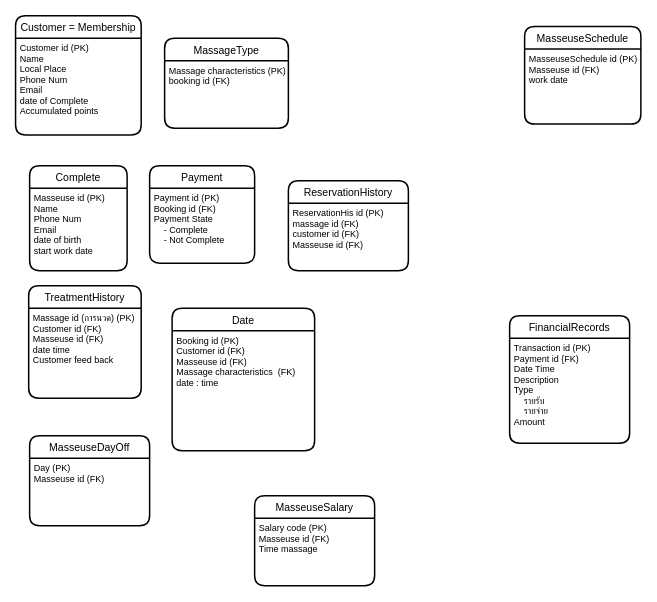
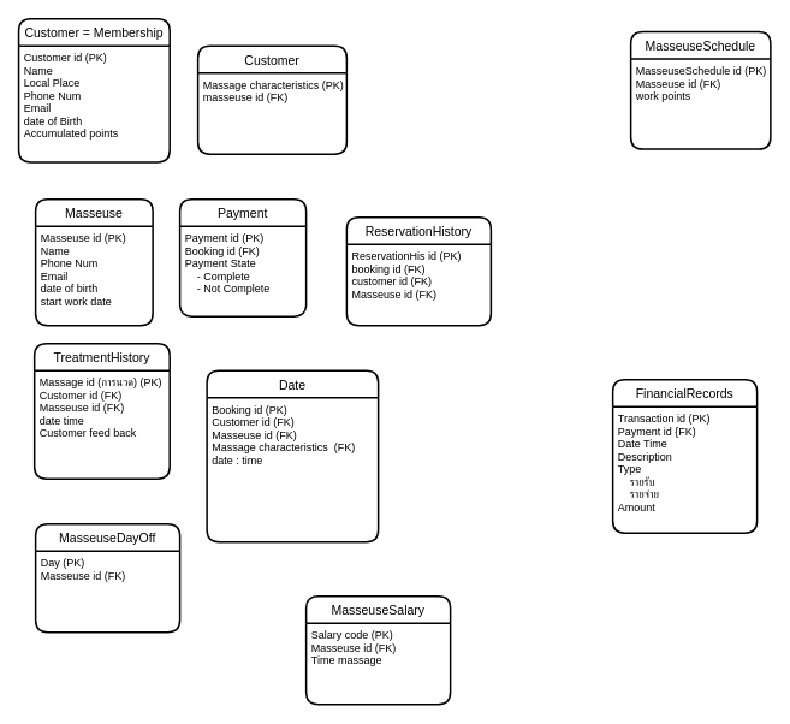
- <mxCell id="15" value="Customer id (PK)&#10;Name&#10;Local Place&#10;Phone Num&#10;Email&#10;date of Complete&#10;Accumulated points" style="align=left;strokeColor=none;fillColor=none;spacingLeft=4;fontSize=12;verticalAlign=top;resizable=0;rotatable=0;part=1;" parent="14" vertex="1"><mxGeometry y="30" width="167.5" height="129" as="geometry" /></mxCell>
+ <mxCell id="15" value="Customer id (PK)&#10;Name&#10;Local Place&#10;Phone Num&#10;Email&#10;date of Birth&#10;Accumulated points" style="align=left;strokeColor=none;fillColor=none;spacingLeft=4;fontSize=12;verticalAlign=top;resizable=0;rotatable=0;part=1;" parent="14" vertex="1"><mxGeometry y="30" width="167.5" height="129" as="geometry" /></mxCell>
- <mxCell id="8" value="MassageType" style="swimlane;childLayout=stackLayout;horizontal=1;startSize=30;horizontalStack=0;rounded=1;fontSize=14;fontStyle=0;strokeWidth=2;resizeParent=0;resizeLast=1;shadow=0;dashed=0;align=center;" parent="1" vertex="1"><mxGeometry x="219" y="50" width="165" height="120" as="geometry" /></mxCell>
+ <mxCell id="8" value="Customer" style="swimlane;childLayout=stackLayout;horizontal=1;startSize=30;horizontalStack=0;rounded=1;fontSize=14;fontStyle=0;strokeWidth=2;resizeParent=0;resizeLast=1;shadow=0;dashed=0;align=center;" parent="1" vertex="1"><mxGeometry x="219" y="50" width="165" height="120" as="geometry" /></mxCell>
- <mxCell id="7" value="MasseuseSchedule id (PK)&#10;Masseuse id (FK)&#10;work date&#10;" style="align=left;strokeColor=none;fillColor=none;spacingLeft=4;fontSize=12;verticalAlign=top;resizable=0;rotatable=0;part=1;" parent="6" vertex="1"><mxGeometry y="30" width="155" height="100" as="geometry" /></mxCell>
+ <mxCell id="7" value="MasseuseSchedule id (PK)&#10;Masseuse id (FK)&#10;work points&#10;" style="align=left;strokeColor=none;fillColor=none;spacingLeft=4;fontSize=12;verticalAlign=top;resizable=0;rotatable=0;part=1;" parent="6" vertex="1"><mxGeometry y="30" width="155" height="100" as="geometry" /></mxCell>
- <mxCell id="9" value="Massage characteristics (PK)&#10;booking id (FK)" style="align=left;strokeColor=none;fillColor=none;spacingLeft=4;fontSize=12;verticalAlign=top;resizable=0;rotatable=0;part=1;" parent="8" vertex="1"><mxGeometry y="30" width="165" height="90" as="geometry" /></mxCell>
+ <mxCell id="9" value="Massage characteristics (PK)&#10;masseuse id (FK)" style="align=left;strokeColor=none;fillColor=none;spacingLeft=4;fontSize=12;verticalAlign=top;resizable=0;rotatable=0;part=1;" parent="8" vertex="1"><mxGeometry y="30" width="165" height="90" as="geometry" /></mxCell>
- <mxCell id="2" value="Complete" style="swimlane;childLayout=stackLayout;horizontal=1;startSize=30;horizontalStack=0;rounded=1;fontSize=14;fontStyle=0;strokeWidth=2;resizeParent=0;resizeLast=1;shadow=0;dashed=0;align=center;" parent="1" vertex="1"><mxGeometry x="39" y="220" width="130" height="140" as="geometry" /></mxCell>
+ <mxCell id="2" value="Masseuse" style="swimlane;childLayout=stackLayout;horizontal=1;startSize=30;horizontalStack=0;rounded=1;fontSize=14;fontStyle=0;strokeWidth=2;resizeParent=0;resizeLast=1;shadow=0;dashed=0;align=center;" parent="1" vertex="1"><mxGeometry x="39" y="220" width="130" height="140" as="geometry" /></mxCell>
- <mxCell id="19" value="ReservationHis id (PK)&#10;massage id (FK)&#10;customer id (FK)&#10;Masseuse id (FK)&#10;" style="align=left;strokeColor=none;fillColor=none;spacingLeft=4;fontSize=12;verticalAlign=top;resizable=0;rotatable=0;part=1;" parent="18" vertex="1"><mxGeometry y="30" width="160" height="90" as="geometry" /></mxCell>
+ <mxCell id="19" value="ReservationHis id (PK)&#10;booking id (FK)&#10;customer id (FK)&#10;Masseuse id (FK)&#10;" style="align=left;strokeColor=none;fillColor=none;spacingLeft=4;fontSize=12;verticalAlign=top;resizable=0;rotatable=0;part=1;" parent="18" vertex="1"><mxGeometry y="30" width="160" height="90" as="geometry" /></mxCell>
